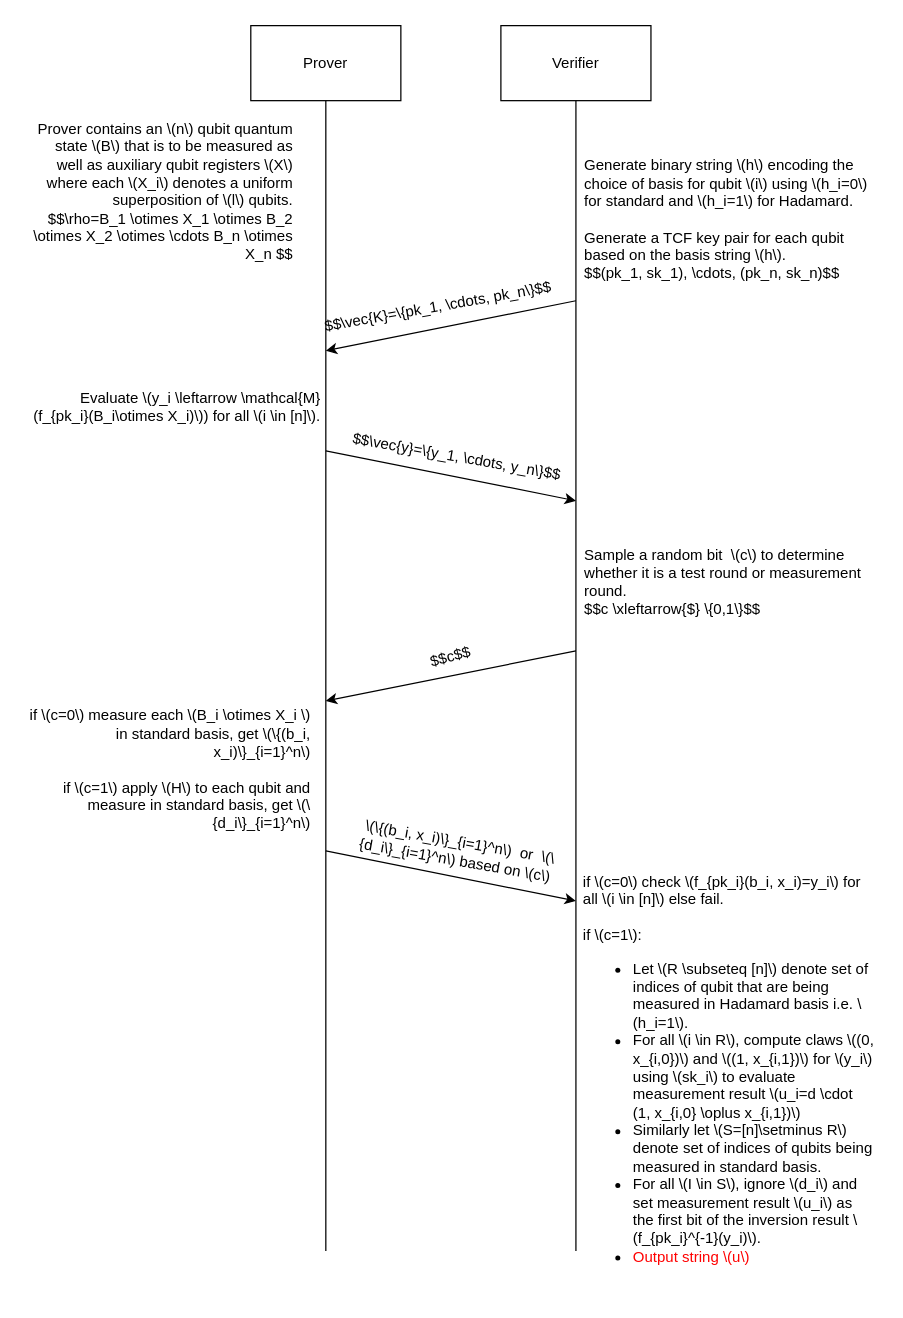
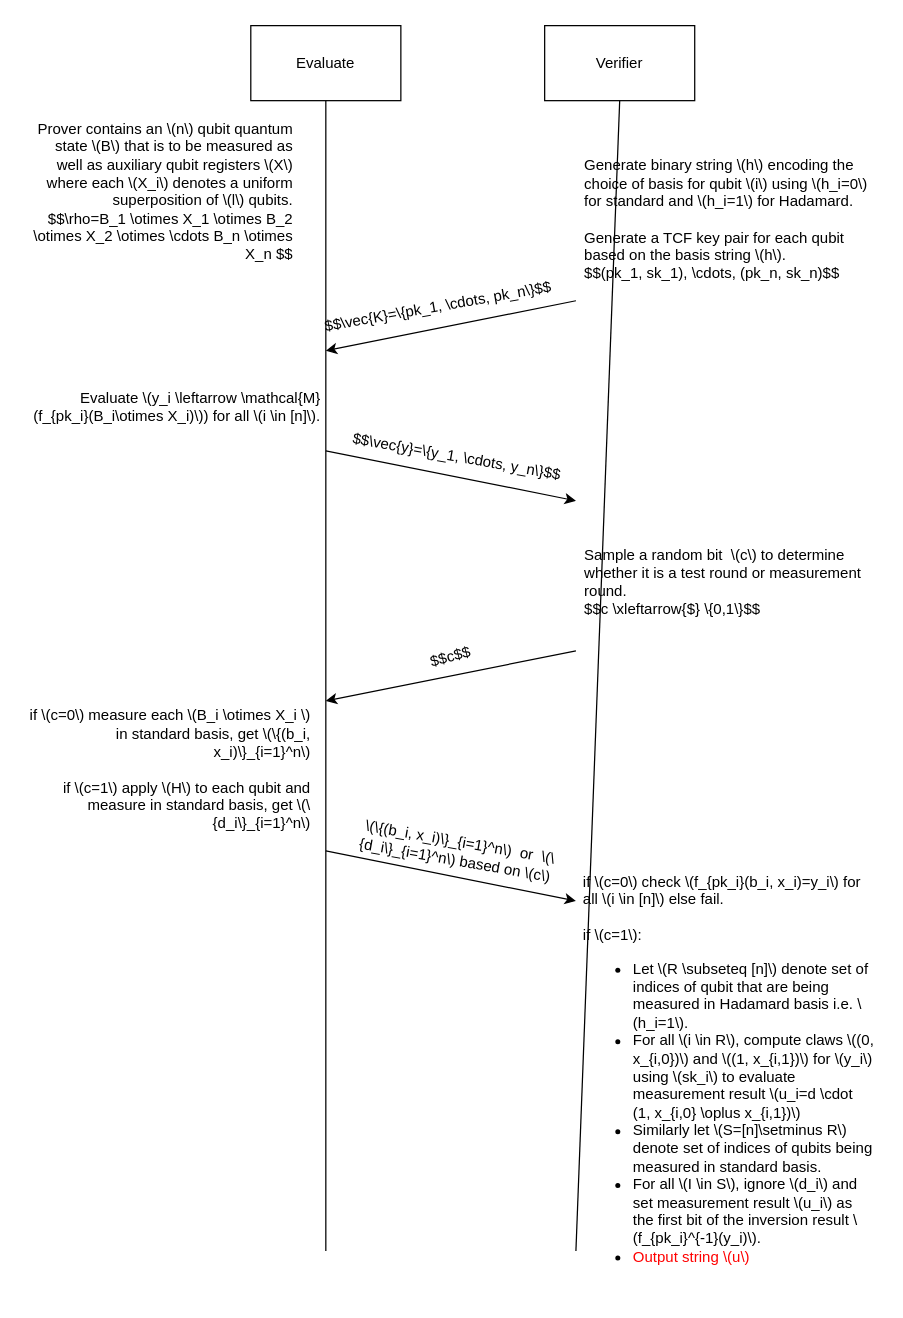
- <mxCell id="2" value="Prover" style="rounded=0;whiteSpace=wrap;html=1;" vertex="1" parent="1"><mxGeometry x="200" y="20" width="120" height="60" as="geometry" /></mxCell>
+ <mxCell id="2" value="Evaluate" style="rounded=0;whiteSpace=wrap;html=1;" vertex="1" parent="1"><mxGeometry x="200" y="20" width="120" height="60" as="geometry" /></mxCell>
- <mxCell id="3" value="Verifier" style="rounded=0;whiteSpace=wrap;html=1;" vertex="1" parent="1"><mxGeometry x="400" y="20" width="120" height="60" as="geometry" /></mxCell>
+ <mxCell id="3" value="Verifier" style="rounded=0;whiteSpace=wrap;html=1;" vertex="1" parent="1"><mxGeometry x="435" y="20" width="120" height="60" as="geometry" /></mxCell>
